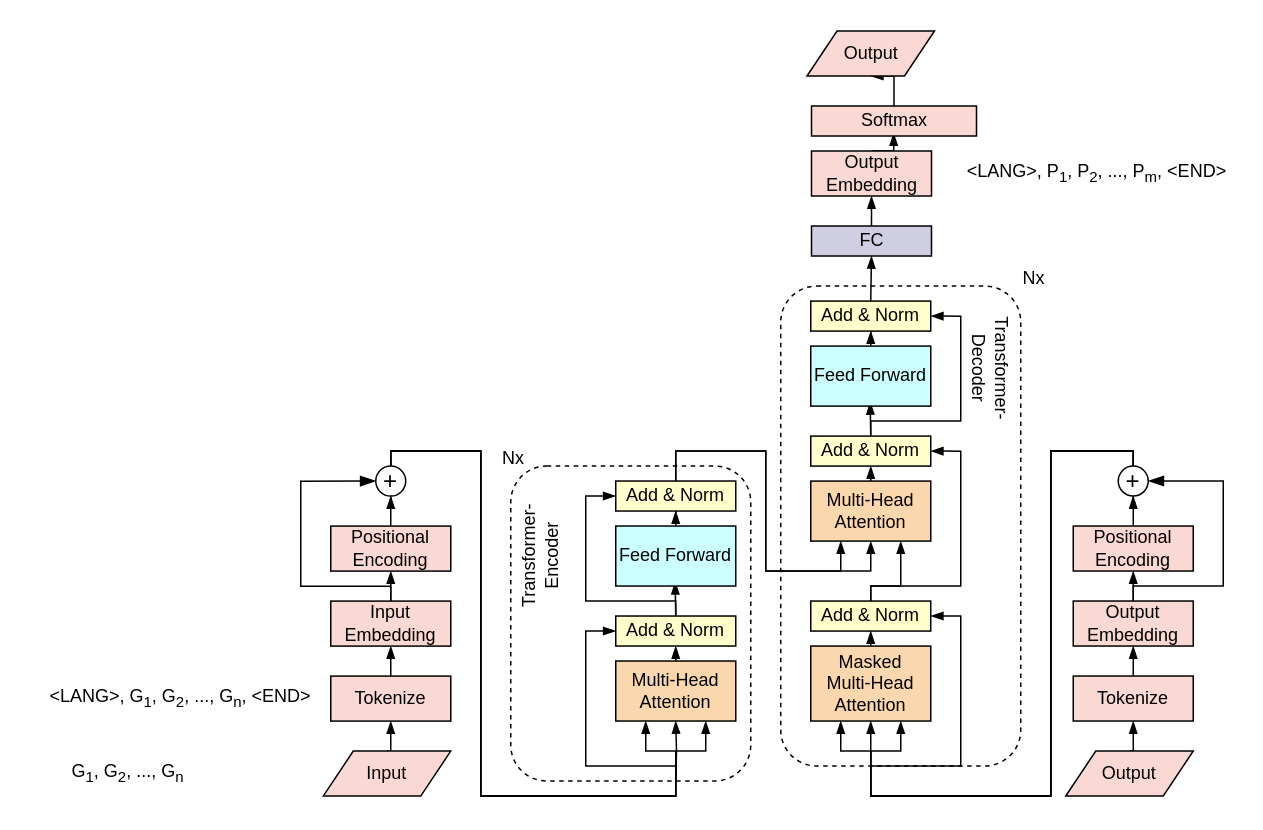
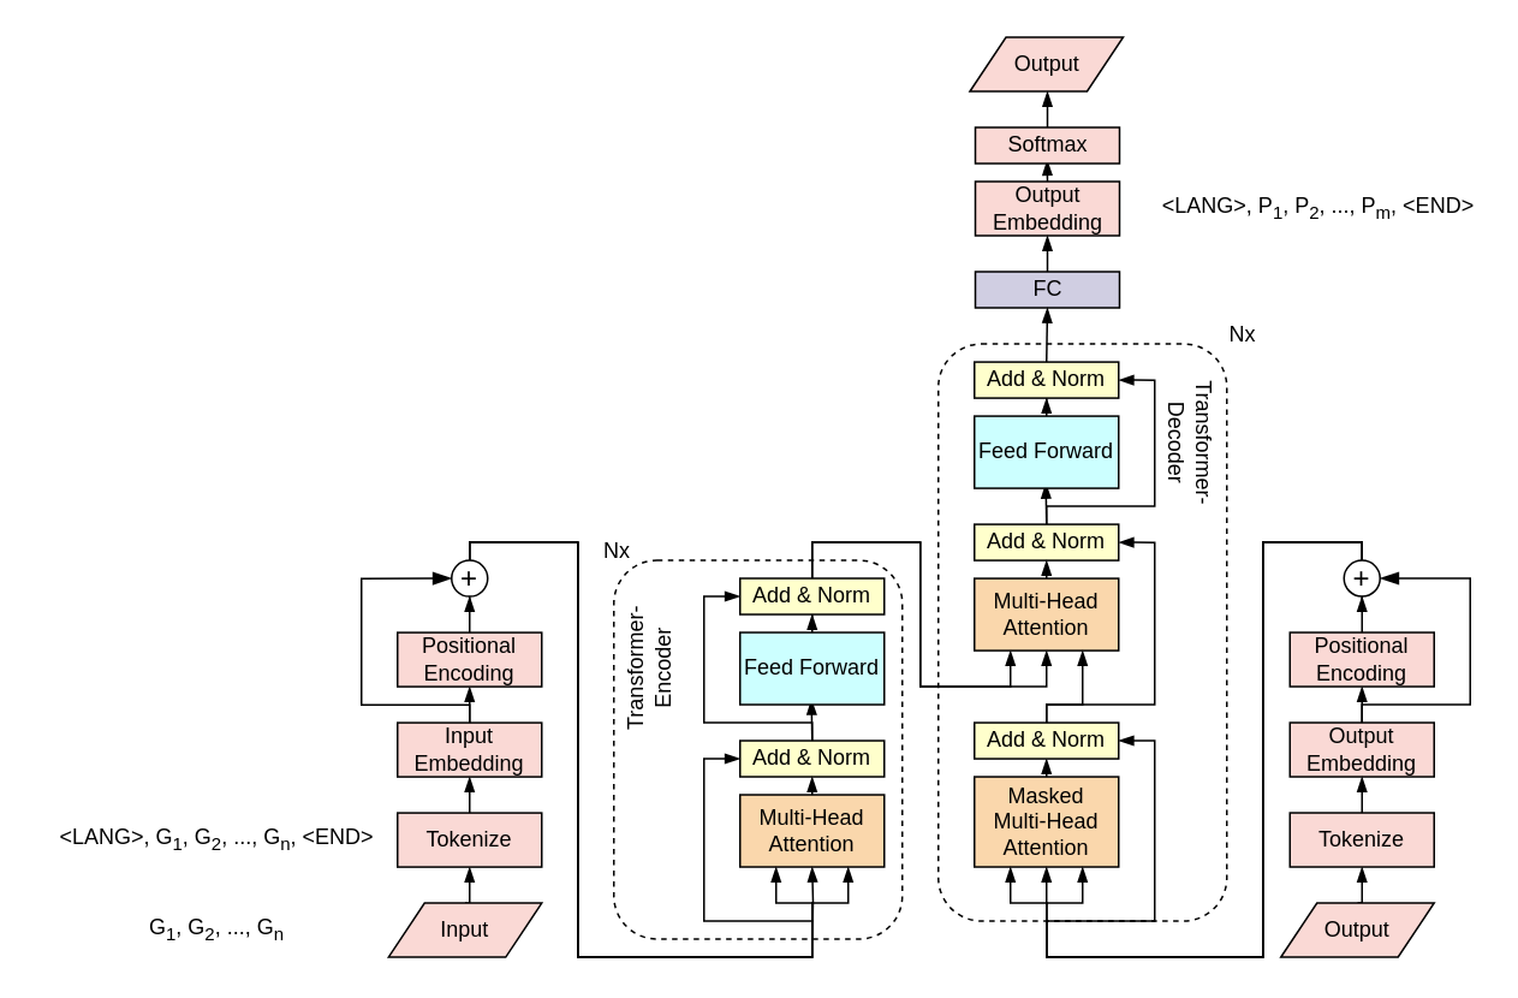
- <mxCell id="37" value="Softmax" style="whiteSpace=wrap;align=center;verticalAlign=middle;fontStyle=0;strokeWidth=1;fillColor=#fad9d5;strokeColor=#000000;" vertex="1" parent="1"><mxGeometry x="540.5" y="70" width="110" height="20" as="geometry" /></mxCell>
+ <mxCell id="37" value="Softmax" style="whiteSpace=wrap;align=center;verticalAlign=middle;fontStyle=0;strokeWidth=1;fillColor=#fad9d5;strokeColor=#000000;" vertex="1" parent="1"><mxGeometry x="540.5" y="70" width="80" height="20" as="geometry" /></mxCell>
- <mxCell id="34" value="G&lt;sub style=&quot;border-color: var(--border-color);&quot;&gt;1&lt;/sub&gt;, G&lt;sub style=&quot;border-color: var(--border-color);&quot;&gt;2&lt;/sub&gt;, ..., G&lt;sub style=&quot;border-color: var(--border-color);&quot;&gt;n&lt;/sub&gt;" style="text;html=1;strokeColor=none;fillColor=none;align=center;verticalAlign=middle;whiteSpace=wrap;rounded=0;fontSize=12;" vertex="1" parent="1"><mxGeometry x="40" y="500.06" width="90" height="30" as="geometry" /></mxCell>
+ <mxCell id="34" value="G&lt;sub style=&quot;border-color: var(--border-color);&quot;&gt;1&lt;/sub&gt;, G&lt;sub style=&quot;border-color: var(--border-color);&quot;&gt;2&lt;/sub&gt;, ..., G&lt;sub style=&quot;border-color: var(--border-color);&quot;&gt;n&lt;/sub&gt;" style="text;html=1;strokeColor=none;fillColor=none;align=center;verticalAlign=middle;whiteSpace=wrap;rounded=0;fontSize=12;" vertex="1" parent="1"><mxGeometry x="75" y="500.06" width="90" height="30" as="geometry" /></mxCell>
